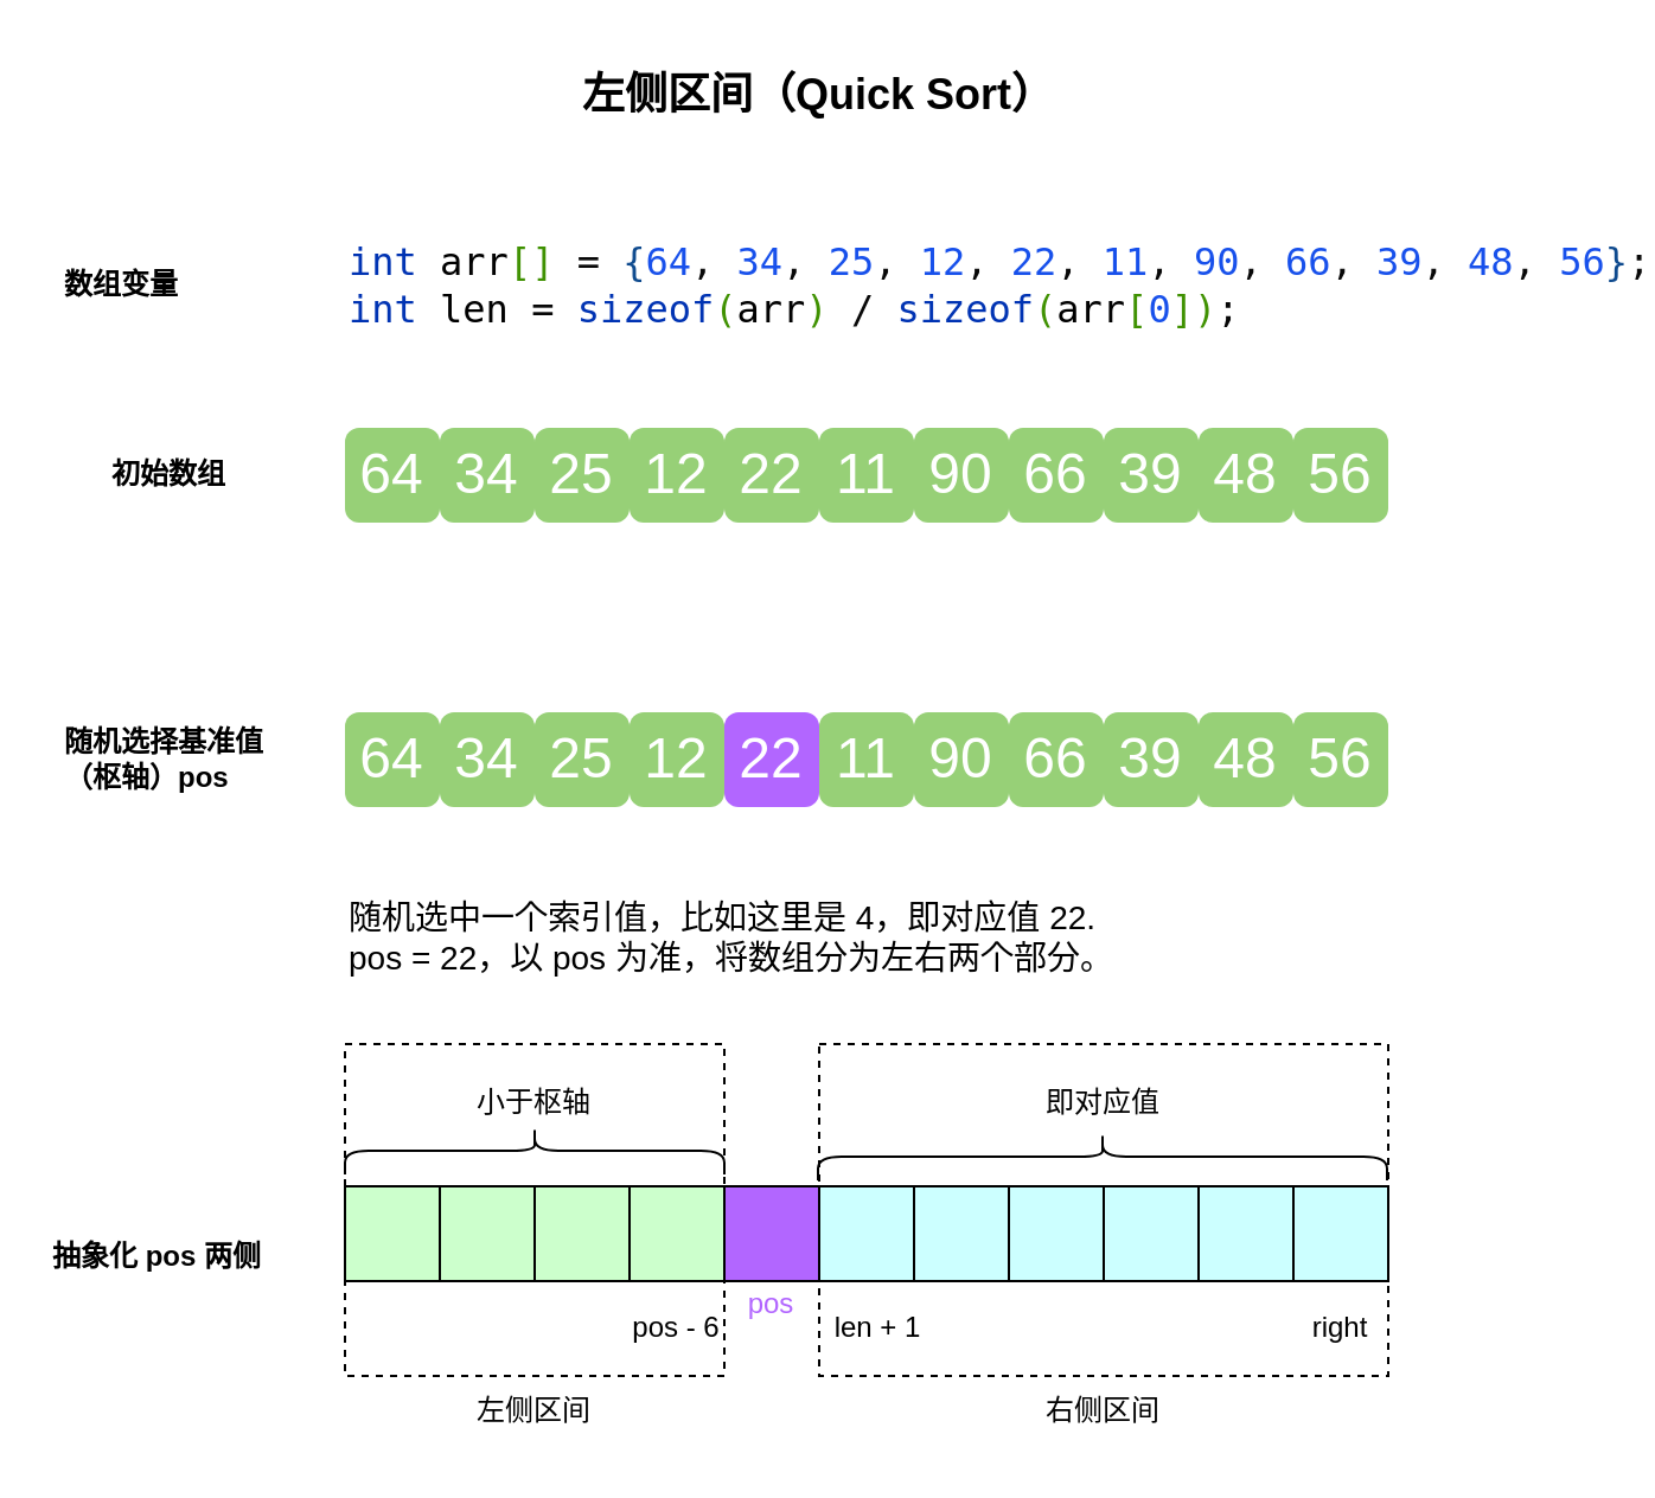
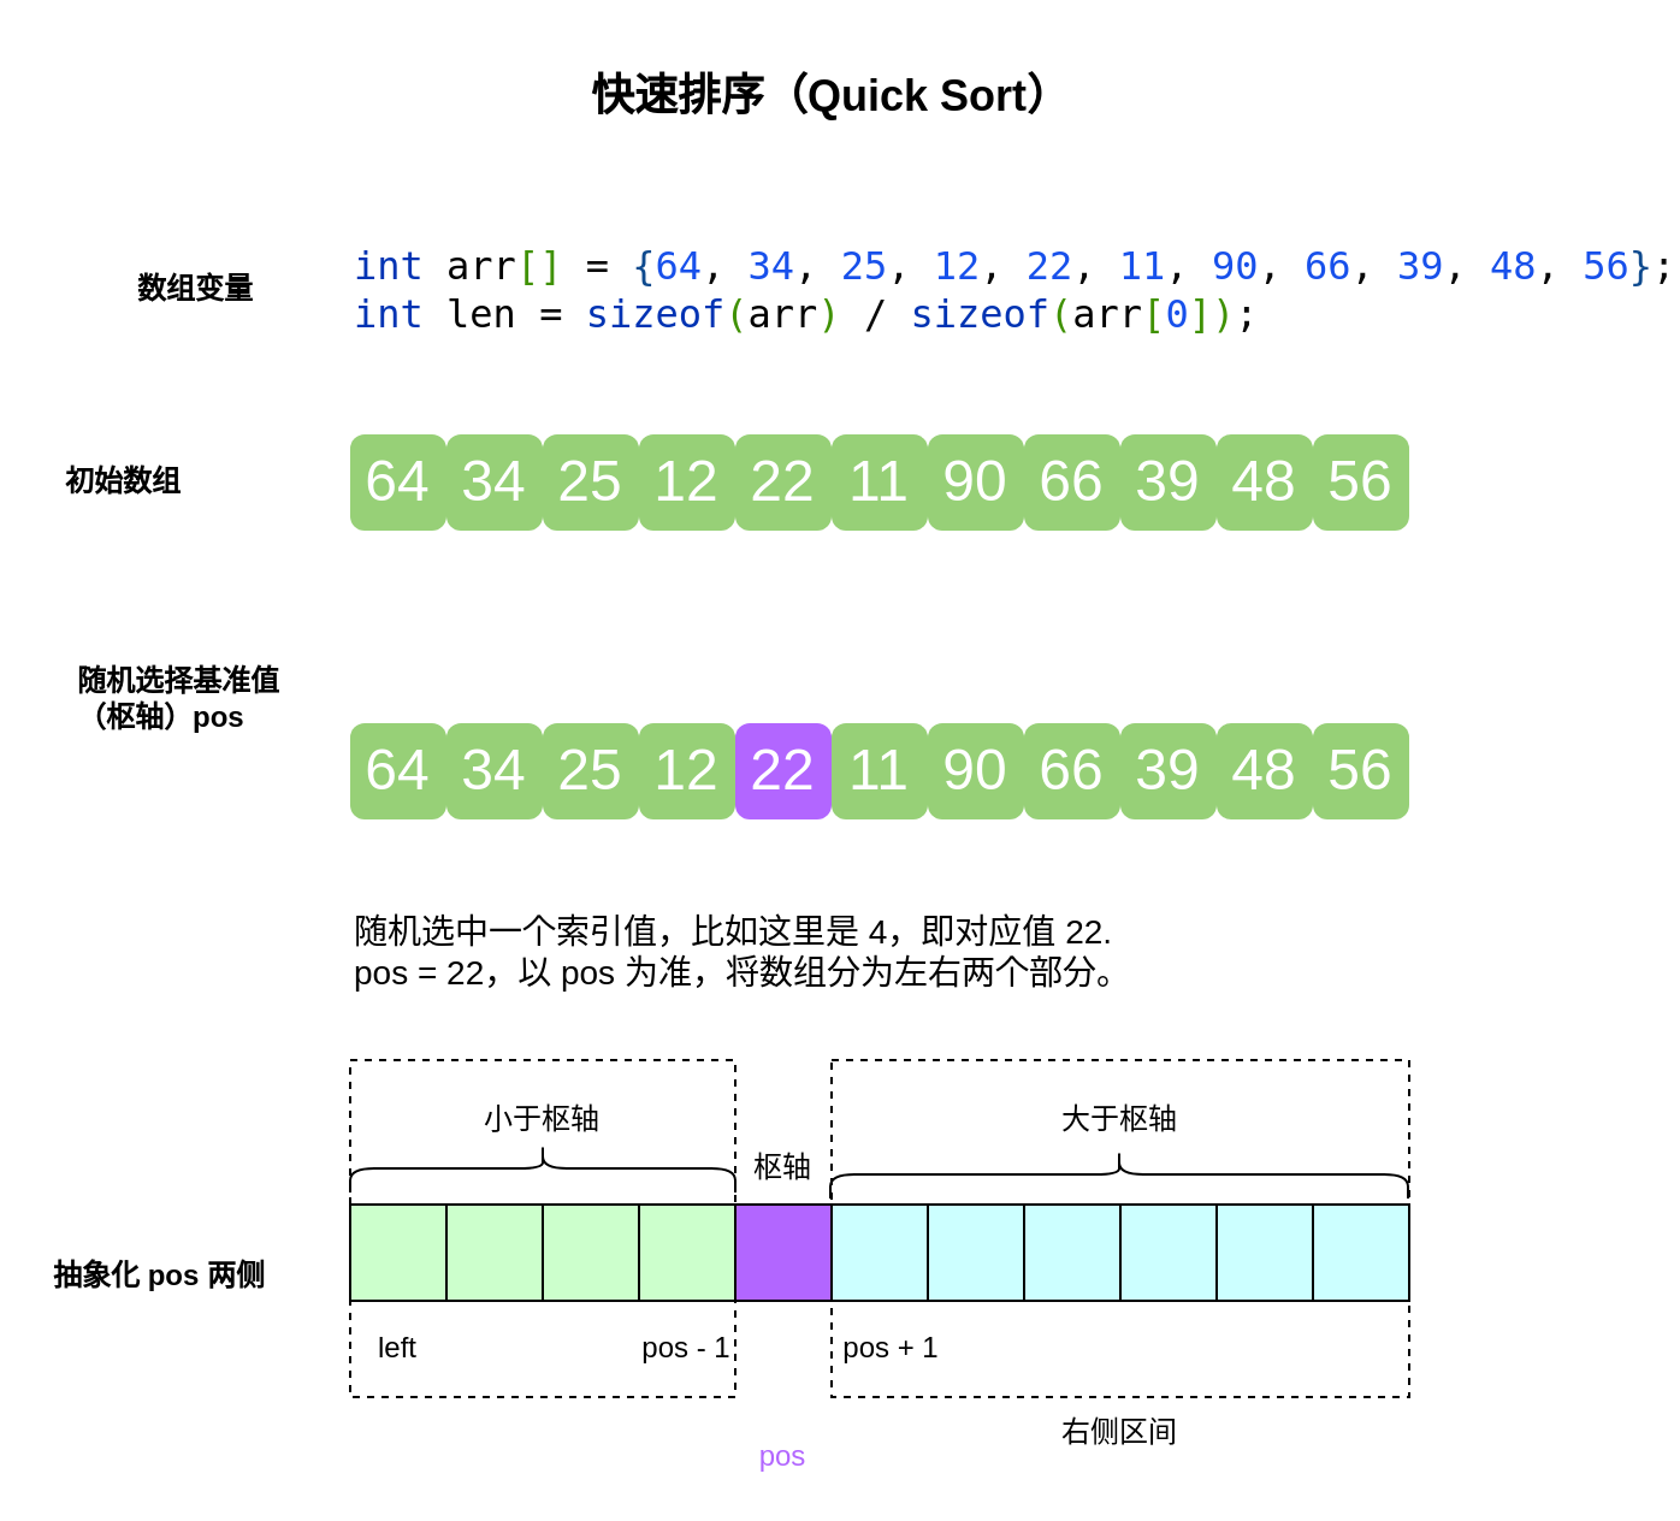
- <mxCell id="2" value="&lt;font style=&quot;font-size: 18px;&quot;&gt;&lt;b&gt;左侧区间（Quick Sort）&lt;/b&gt;&lt;/font&gt;" style="text;html=1;align=center;verticalAlign=middle;whiteSpace=wrap;rounded=0;" vertex="1" parent="1"><mxGeometry x="25" y="20" width="640" height="40" as="geometry" /></mxCell>
+ <mxCell id="2" value="&lt;font style=&quot;font-size: 18px;&quot;&gt;&lt;b&gt;快速排序（Quick Sort）&lt;/b&gt;&lt;/font&gt;" style="text;html=1;align=center;verticalAlign=middle;whiteSpace=wrap;rounded=0;" vertex="1" parent="1"><mxGeometry x="25" y="20" width="640" height="40" as="geometry" /></mxCell>
- <mxCell id="11" value="&lt;b&gt;数组变量&lt;/b&gt;" style="text;html=1;align=left;verticalAlign=middle;whiteSpace=wrap;rounded=0;" vertex="1" parent="1"><mxGeometry x="25" y="100" width="80" height="40" as="geometry" /></mxCell>
+ <mxCell id="11" value="&lt;b&gt;数组变量&lt;/b&gt;" style="text;html=1;align=left;verticalAlign=middle;whiteSpace=wrap;rounded=0;" vertex="1" parent="1"><mxGeometry x="55" y="100" width="80" height="40" as="geometry" /></mxCell>
- <mxCell id="10" value="&lt;b&gt;初始数组&lt;/b&gt;" style="text;html=1;align=left;verticalAlign=middle;whiteSpace=wrap;rounded=0;" vertex="1" parent="1"><mxGeometry x="45" y="180" width="80" height="40" as="geometry" /></mxCell>
+ <mxCell id="10" value="&lt;b&gt;初始数组&lt;/b&gt;" style="text;html=1;align=left;verticalAlign=middle;whiteSpace=wrap;rounded=0;" vertex="1" parent="1"><mxGeometry x="25" y="180" width="80" height="40" as="geometry" /></mxCell>
- <mxCell id="17" value="&lt;b&gt;随机选择基准值&lt;/b&gt;&lt;div&gt;&lt;b&gt;（枢轴）pos&lt;/b&gt;&lt;/div&gt;" style="text;html=1;align=left;verticalAlign=middle;whiteSpace=wrap;rounded=0;" vertex="1" parent="1"><mxGeometry x="25" y="300" width="90" height="40" as="geometry" /></mxCell>
+ <mxCell id="17" value="&lt;b&gt;随机选择基准值&lt;/b&gt;&lt;div&gt;&lt;b&gt;（枢轴）pos&lt;/b&gt;&lt;/div&gt;" style="text;html=1;align=left;verticalAlign=middle;whiteSpace=wrap;rounded=0;" vertex="1" parent="1"><mxGeometry x="30" y="270" width="90" height="40" as="geometry" /></mxCell>
- <mxCell id="45" value="即对应值" style="text;html=1;align=center;verticalAlign=middle;whiteSpace=wrap;rounded=0;" vertex="1" parent="1"><mxGeometry x="435" y="450" width="60" height="30" as="geometry" /></mxCell>
+ <mxCell id="45" value="大于枢轴" style="text;html=1;align=center;verticalAlign=middle;whiteSpace=wrap;rounded=0;" vertex="1" parent="1"><mxGeometry x="435" y="450" width="60" height="30" as="geometry" /></mxCell>
+ <mxCell id="46" value="枢轴" style="text;html=1;align=center;verticalAlign=middle;whiteSpace=wrap;rounded=0;" vertex="1" parent="1"><mxGeometry x="310" y="470" width="30" height="30" as="geometry" /></mxCell>
- <mxCell id="51" value="pos" style="text;html=1;align=center;verticalAlign=middle;whiteSpace=wrap;rounded=0;fontColor=#B266FF;" vertex="1" parent="1"><mxGeometry x="305" y="540" width="40" height="20" as="geometry" /></mxCell>
+ <mxCell id="51" value="pos" style="text;html=1;align=center;verticalAlign=middle;whiteSpace=wrap;rounded=0;fontColor=#B266FF;" vertex="1" parent="1"><mxGeometry x="305" y="595" width="40" height="20" as="geometry" /></mxCell>
+ <mxCell id="55" value="left" style="text;html=1;align=center;verticalAlign=middle;whiteSpace=wrap;rounded=0;" vertex="1" parent="1"><mxGeometry x="145" y="540" width="40" height="40" as="geometry" /></mxCell>
- <mxCell id="52" value="pos - 6" style="text;html=1;align=center;verticalAlign=middle;whiteSpace=wrap;rounded=0;" vertex="1" parent="1"><mxGeometry x="265" y="540" width="40" height="40" as="geometry" /></mxCell>
+ <mxCell id="52" value="pos - 1" style="text;html=1;align=center;verticalAlign=middle;whiteSpace=wrap;rounded=0;" vertex="1" parent="1"><mxGeometry x="265" y="540" width="40" height="40" as="geometry" /></mxCell>
- <mxCell id="53" value="len + 1" style="text;html=1;align=center;verticalAlign=middle;whiteSpace=wrap;rounded=0;" vertex="1" parent="1"><mxGeometry x="345" y="540" width="50" height="40" as="geometry" /></mxCell>
+ <mxCell id="53" value="pos + 1" style="text;html=1;align=center;verticalAlign=middle;whiteSpace=wrap;rounded=0;" vertex="1" parent="1"><mxGeometry x="345" y="540" width="50" height="40" as="geometry" /></mxCell>
- <mxCell id="54" value="right" style="text;html=1;align=center;verticalAlign=middle;whiteSpace=wrap;rounded=0;" vertex="1" parent="1"><mxGeometry x="545" y="540" width="40" height="40" as="geometry" /></mxCell>
- <mxCell id="49" value="左侧区间" style="text;html=1;align=center;verticalAlign=middle;whiteSpace=wrap;rounded=0;" vertex="1" parent="1"><mxGeometry x="195" y="580" width="60" height="30" as="geometry" /></mxCell>
